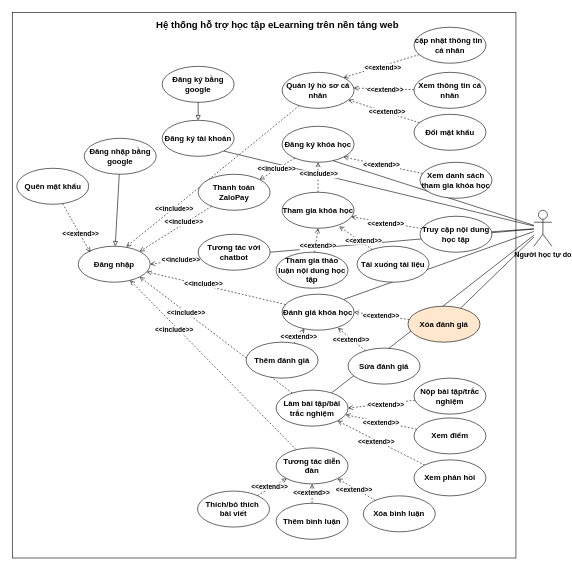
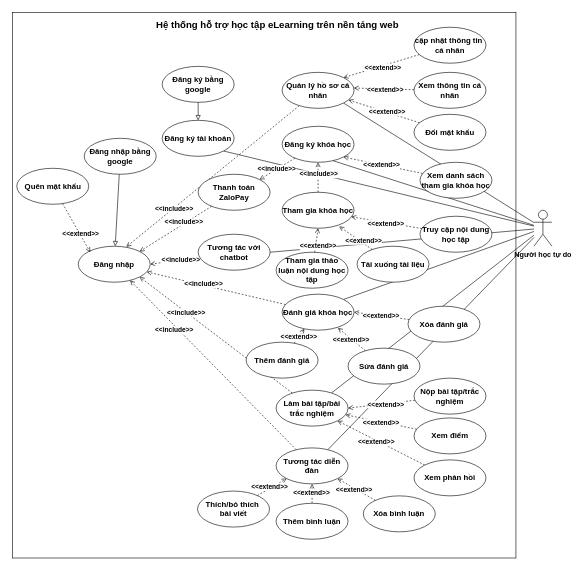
- <mxCell id="7" style="rounded=0;orthogonalLoop=1;jettySize=auto;html=1;endArrow=none;startFill=0;fontStyle=1;" parent="1" source="10" target="57" edge="1"><mxGeometry relative="1" as="geometry" /></mxCell>
+ <mxCell id="7" style="rounded=0;orthogonalLoop=1;jettySize=auto;html=1;endArrow=none;startFill=0;fontStyle=1" parent="1" source="10" target="26" edge="1"><mxGeometry relative="1" as="geometry" /></mxCell>
- <mxCell id="4" style="rounded=0;orthogonalLoop=1;jettySize=auto;html=1;endArrow=none;startFill=0;fontStyle=1;" parent="1" source="10" target="66" edge="1"><mxGeometry relative="1" as="geometry" /></mxCell>
+ <mxCell id="4" style="rounded=0;orthogonalLoop=1;jettySize=auto;html=1;entryX=1;entryY=1;entryDx=0;entryDy=0;endArrow=none;startFill=0;fontStyle=1" parent="1" source="10" target="35" edge="1"><mxGeometry relative="1" as="geometry" /></mxCell>
- <mxCell id="66" value="Xóa đánh giá" style="ellipse;whiteSpace=wrap;html=1;fontStyle=1;fontSize=13;fillColor=#ffe6cc;" parent="1" vertex="1"><mxGeometry x="680" y="510" width="120" height="60" as="geometry" /></mxCell>
+ <mxCell id="66" value="Xóa đánh giá" style="ellipse;whiteSpace=wrap;html=1;fontStyle=1;fontSize=13;" parent="1" vertex="1"><mxGeometry x="680" y="510" width="120" height="60" as="geometry" /></mxCell>
